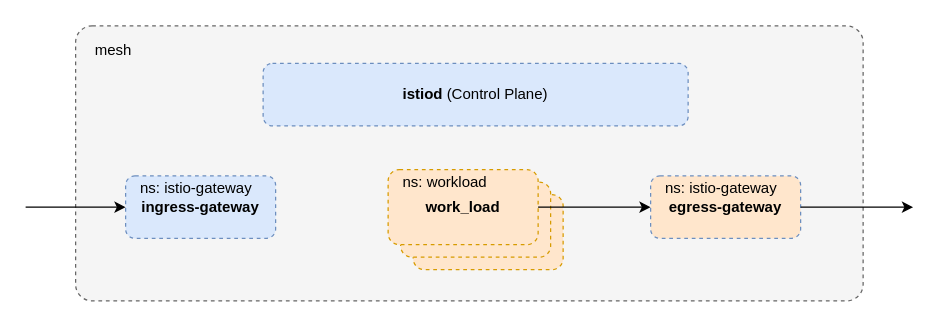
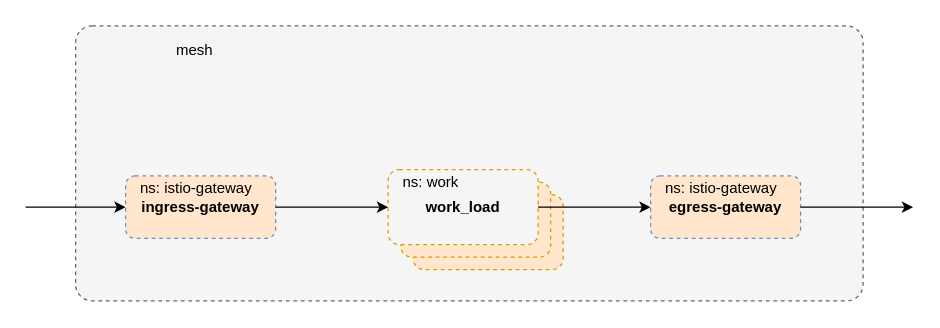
- <mxCell id="3" value="mesh" style="text;html=1;align=center;verticalAlign=middle;resizable=0;points=[];autosize=1;strokeColor=none;" parent="1" vertex="1"><mxGeometry x="70" y="30" width="40" height="20" as="geometry" /></mxCell>
+ <mxCell id="3" value="mesh" style="text;html=1;align=center;verticalAlign=middle;resizable=0;points=[];autosize=1;strokeColor=none;" parent="1" vertex="1"><mxGeometry x="135" y="30" width="40" height="20" as="geometry" /></mxCell>
- <mxCell id="5" value="&lt;b&gt;istiod&lt;/b&gt; (Control Plane)" style="rounded=1;whiteSpace=wrap;html=1;dashed=1;fillColor=#dae8fc;strokeColor=#6c8ebf;" parent="4" vertex="1"><mxGeometry width="340" height="50" as="geometry" /></mxCell>
- <mxCell id="13" value="ns: workload" style="text;html=1;align=left;verticalAlign=middle;resizable=0;points=[];autosize=1;strokeColor=none;container=0;" parent="9" vertex="1"><mxGeometry x="10" width="80" height="20" as="geometry" /></mxCell>
+ <mxCell id="13" value="ns: work" style="text;html=1;align=left;verticalAlign=middle;resizable=0;points=[];autosize=1;strokeColor=none;container=0;" parent="9" vertex="1"><mxGeometry x="10" width="80" height="20" as="geometry" /></mxCell>
- <mxCell id="7" value="&lt;b&gt;ingress-gateway&lt;/b&gt;" style="rounded=1;whiteSpace=wrap;html=1;dashed=1;fillColor=#dae8fc;strokeColor=#6c8ebf;" parent="6" vertex="1"><mxGeometry width="120" height="50" as="geometry" /></mxCell>
+ <mxCell id="7" value="&lt;b&gt;ingress-gateway&lt;/b&gt;" style="rounded=1;whiteSpace=wrap;html=1;dashed=1;fillColor=#ffe6cc;strokeColor=#6c8ebf;" parent="6" vertex="1"><mxGeometry width="120" height="50" as="geometry" /></mxCell>
+ <mxCell id="14" style="edgeStyle=orthogonalEdgeStyle;rounded=1;orthogonalLoop=1;jettySize=auto;html=1;exitX=1;exitY=0.5;exitDx=0;exitDy=0;jumpStyle=arc;" parent="1" source="7" target="12" edge="1"><mxGeometry relative="1" as="geometry" /></mxCell>
- <mxCell id="12" value="&lt;div align=&quot;center&quot;&gt;&lt;b&gt;work_load&lt;/b&gt;&lt;/div&gt;" style="rounded=1;whiteSpace=wrap;html=1;dashed=1;align=center;container=0;fillColor=#ffe6cc;strokeColor=#d79b00;" parent="9" vertex="1"><mxGeometry width="120" height="60" as="geometry" /></mxCell>
+ <mxCell id="12" value="&lt;div align=&quot;center&quot;&gt;&lt;b&gt;work_load&lt;/b&gt;&lt;/div&gt;" style="rounded=1;whiteSpace=wrap;html=1;dashed=1;align=center;container=0;fillColor=#f5f5f5;strokeColor=#d79b00;" parent="9" vertex="1"><mxGeometry width="120" height="60" as="geometry" /></mxCell>
